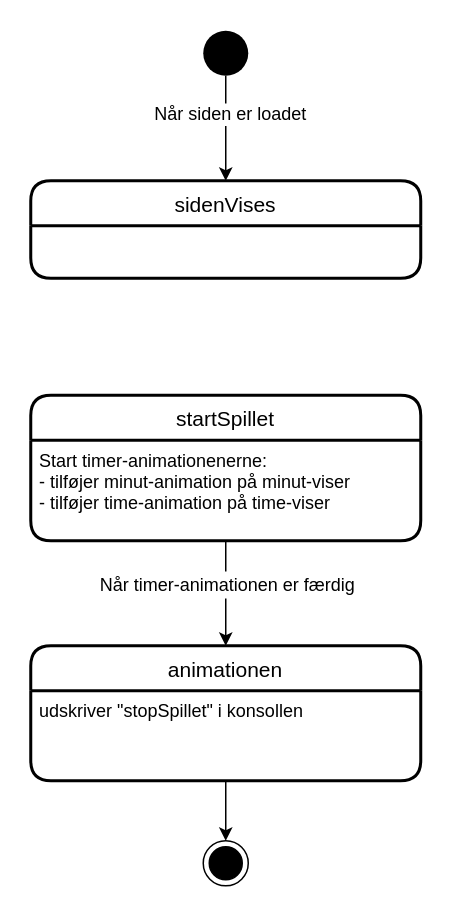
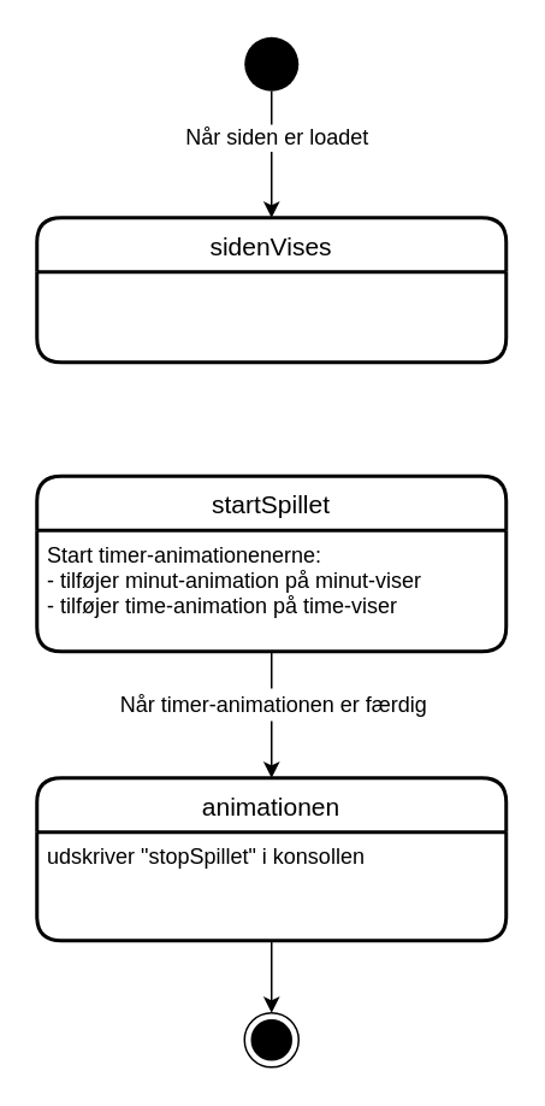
- <mxCell id="13" value="sidenVises" style="swimlane;childLayout=stackLayout;horizontal=1;startSize=30;horizontalStack=0;rounded=1;fontSize=14;fontStyle=0;strokeWidth=2;resizeParent=0;resizeLast=1;shadow=0;dashed=0;align=center;expand=0;resizable=0;" parent="1" vertex="1"><mxGeometry x="20" y="120" width="260" height="65" as="geometry" /></mxCell>
+ <mxCell id="13" value="sidenVises" style="swimlane;childLayout=stackLayout;horizontal=1;startSize=30;horizontalStack=0;rounded=1;fontSize=14;fontStyle=0;strokeWidth=2;resizeParent=0;resizeLast=1;shadow=0;dashed=0;align=center;expand=0;resizable=0;" parent="1" vertex="1"><mxGeometry x="20" y="120" width="260" height="80" as="geometry" /></mxCell>
